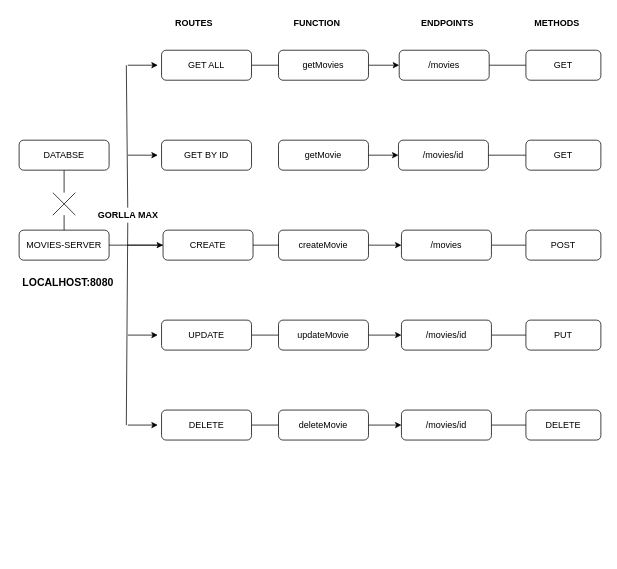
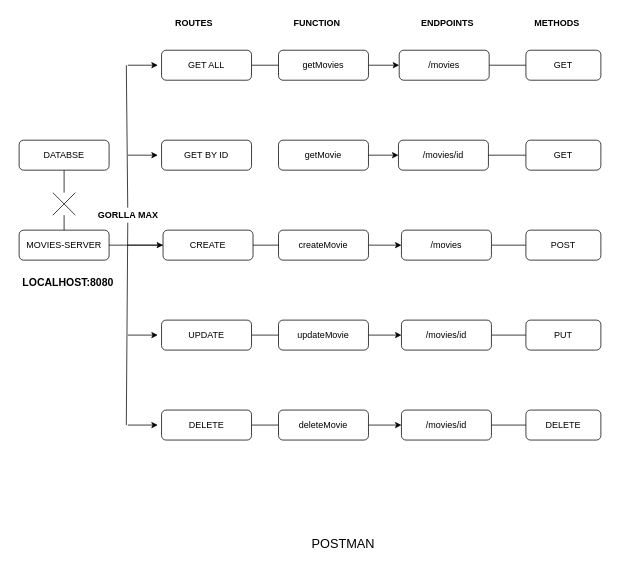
+ <mxCell id="55" value="&lt;font style=&quot;font-size: 17px; font-weight: normal;&quot;&gt;POSTMAN&lt;/font&gt;" style="text;html=1;align=center;verticalAlign=middle;resizable=0;points=[];autosize=1;strokeColor=none;fillColor=none;fontSize=14;fontStyle=1" vertex="1" parent="1"><mxGeometry x="407" y="716" width="100" height="20" as="geometry" /></mxCell>
